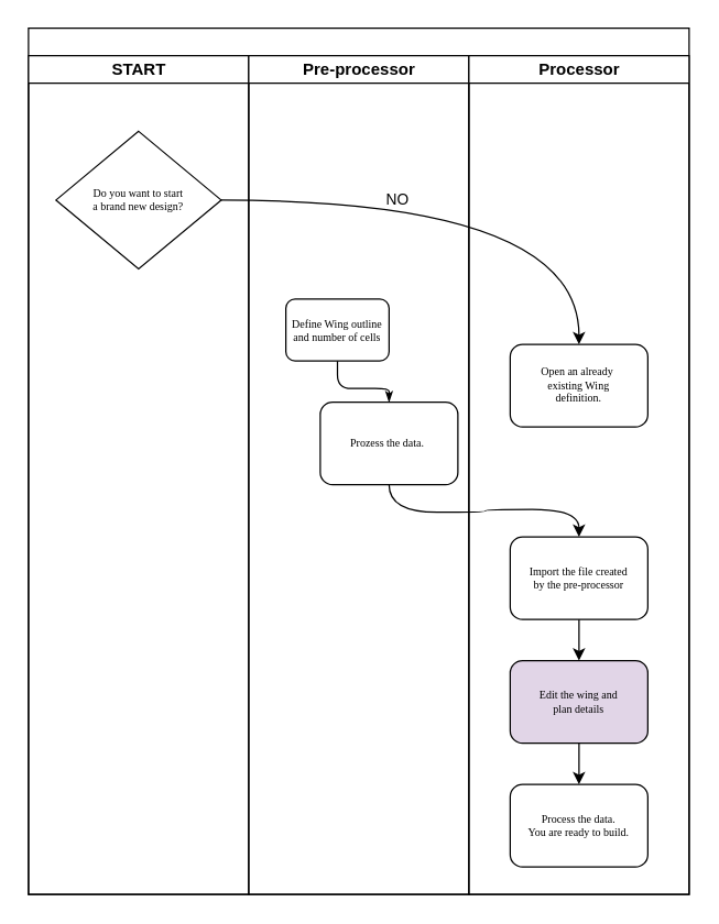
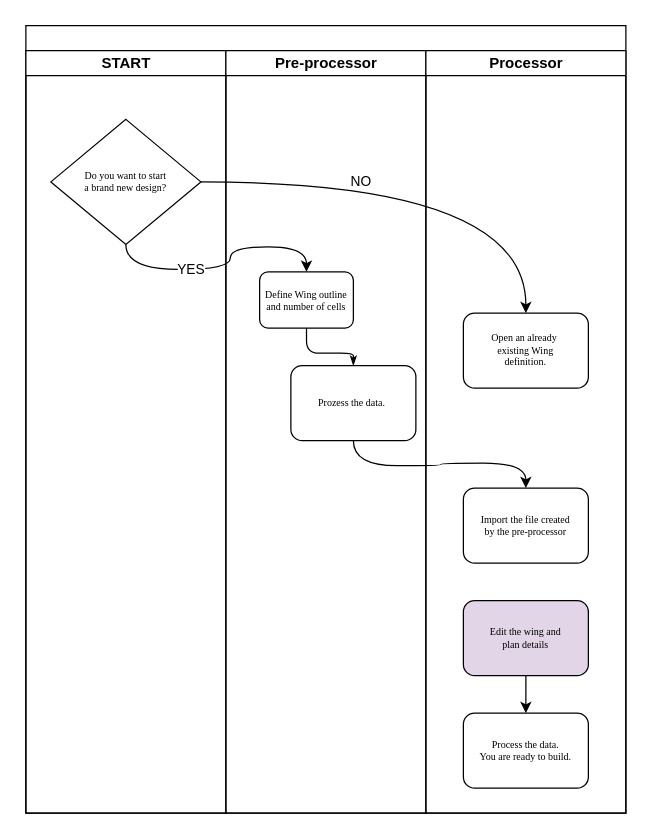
+ <mxCell id="16" style="edgeStyle=orthogonalEdgeStyle;rounded=0;orthogonalLoop=1;jettySize=auto;html=1;exitX=0.5;exitY=1;exitDx=0;exitDy=0;curved=1;" edge="1" parent="2" source="4" target="6"><mxGeometry relative="1" as="geometry" /></mxCell>
+ <mxCell id="17" value="YES" style="edgeLabel;html=1;align=center;verticalAlign=middle;resizable=0;points=[];" vertex="1" connectable="0" parent="16"><mxGeometry x="-0.309" y="2" relative="1" as="geometry"><mxPoint x="1" y="1" as="offset" /></mxGeometry></mxCell>
- <mxCell id="12" style="edgeStyle=orthogonalEdgeStyle;rounded=0;orthogonalLoop=1;jettySize=auto;html=1;exitX=0.5;exitY=1;exitDx=0;exitDy=0;curved=1;entryX=0.5;entryY=0;entryDx=0;entryDy=0;" edge="1" parent="9" source="10" target="11"><mxGeometry relative="1" as="geometry"><mxPoint x="-80" y="332" as="sourcePoint" /><mxPoint x="90" y="360" as="targetPoint" /></mxGeometry></mxCell>
